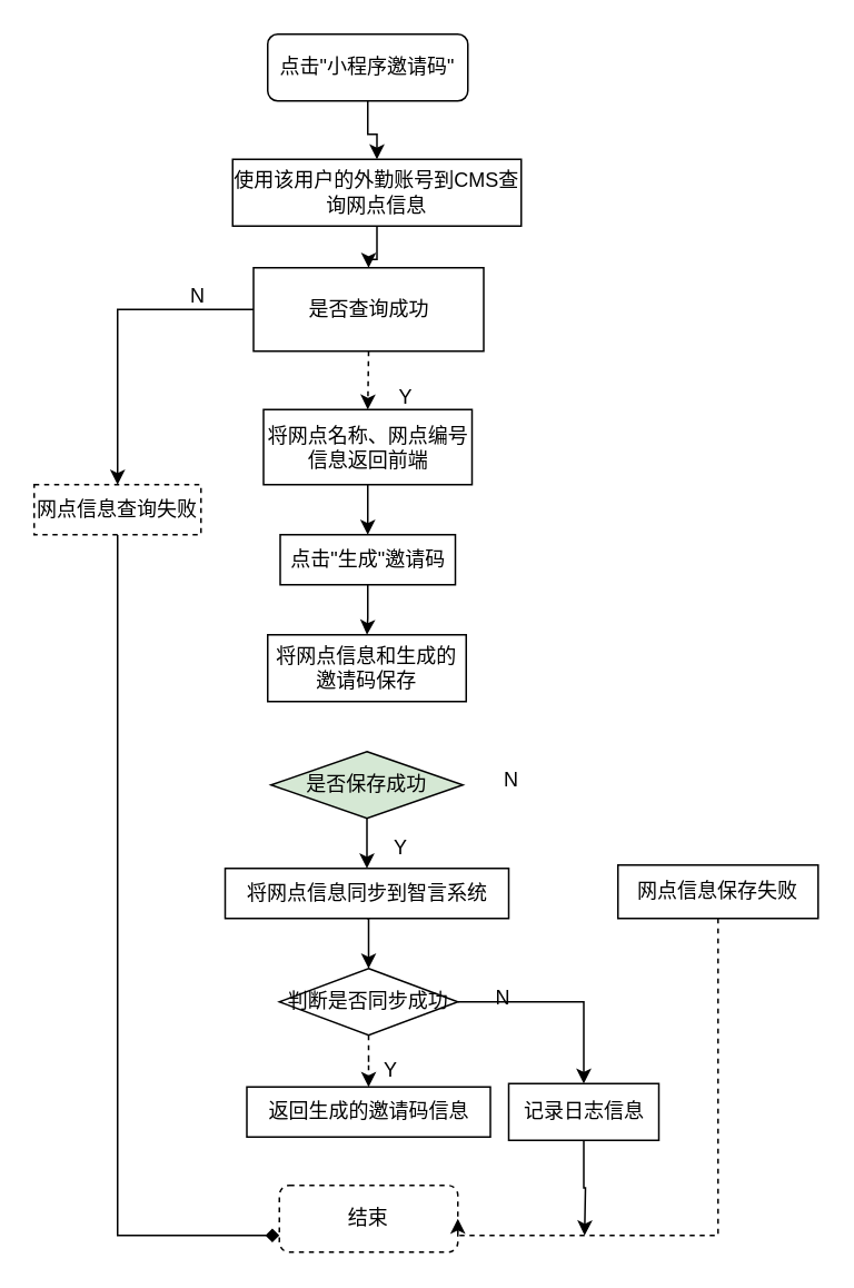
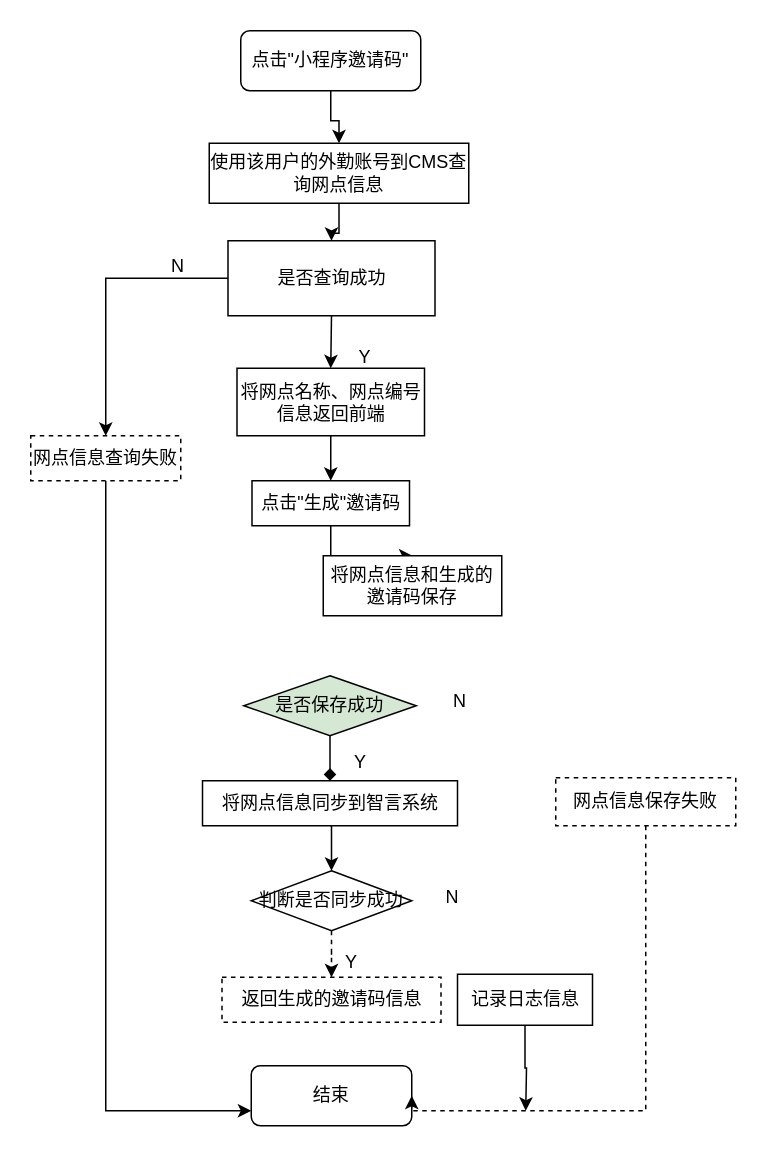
- <mxCell id="6" style="edgeStyle=orthogonalEdgeStyle;rounded=0;orthogonalLoop=1;jettySize=auto;html=1;exitX=0.5;exitY=1;exitDx=0;exitDy=0;entryX=0.5;entryY=0;entryDx=0;entryDy=0;dashed=1;" edge="1" parent="1" source="8" target="15"><mxGeometry relative="1" as="geometry"><mxPoint x="221" y="270" as="targetPoint" /></mxGeometry></mxCell>
+ <mxCell id="6" style="edgeStyle=orthogonalEdgeStyle;rounded=0;orthogonalLoop=1;jettySize=auto;html=1;exitX=0.5;exitY=1;exitDx=0;exitDy=0;entryX=0.5;entryY=0;entryDx=0;entryDy=0;" edge="1" parent="1" source="8" target="15"><mxGeometry relative="1" as="geometry"><mxPoint x="221" y="270" as="targetPoint" /></mxGeometry></mxCell>
- <mxCell id="18" value="将网点信息和生成的邀请码保存" style="rounded=0;whiteSpace=wrap;html=1;" vertex="1" parent="1"><mxGeometry x="160" y="380" width="119" height="40" as="geometry" /></mxCell>
+ <mxCell id="18" value="将网点信息和生成的邀请码保存" style="rounded=0;whiteSpace=wrap;html=1;" vertex="1" parent="1"><mxGeometry x="215" y="370" width="119" height="40" as="geometry" /></mxCell>
- <mxCell id="19" style="edgeStyle=orthogonalEdgeStyle;rounded=0;orthogonalLoop=1;jettySize=auto;html=1;entryX=0.5;entryY=0;entryDx=0;entryDy=0;" edge="1" parent="1" source="20" target="22"><mxGeometry relative="1" as="geometry"><mxPoint x="219.5" y="530" as="targetPoint" /></mxGeometry></mxCell>
+ <mxCell id="19" style="edgeStyle=orthogonalEdgeStyle;rounded=0;orthogonalLoop=1;jettySize=auto;html=1;entryX=0.5;entryY=0;entryDx=0;entryDy=0;endArrow=diamond;" edge="1" parent="1" source="20" target="22"><mxGeometry relative="1" as="geometry"><mxPoint x="219.5" y="530" as="targetPoint" /></mxGeometry></mxCell>
- <mxCell id="25" value="网点信息保存失败" style="rounded=0;whiteSpace=wrap;html=1;" vertex="1" parent="1"><mxGeometry x="370" y="518" width="120" height="32" as="geometry" /></mxCell>
+ <mxCell id="25" value="网点信息保存失败" style="rounded=0;whiteSpace=wrap;html=1;dashed=1;" vertex="1" parent="1"><mxGeometry x="370" y="518" width="120" height="32" as="geometry" /></mxCell>
- <mxCell id="28" style="edgeStyle=orthogonalEdgeStyle;rounded=0;orthogonalLoop=1;jettySize=auto;html=1;entryX=0.5;entryY=0;entryDx=0;entryDy=0;" edge="1" parent="1" source="29" target="33"><mxGeometry relative="1" as="geometry" /></mxCell>
- <mxCell id="31" value="返回生成的邀请码信息" style="rounded=0;whiteSpace=wrap;html=1;" vertex="1" parent="1"><mxGeometry x="147.5" y="651" width="146" height="30" as="geometry" /></mxCell>
+ <mxCell id="31" value="返回生成的邀请码信息" style="rounded=0;whiteSpace=wrap;html=1;dashed=1;" vertex="1" parent="1"><mxGeometry x="147.5" y="651" width="146" height="30" as="geometry" /></mxCell>
- <mxCell id="10" value="结束" style="rounded=1;whiteSpace=wrap;html=1;dashed=1;" vertex="1" parent="1"><mxGeometry x="167" y="710" width="107" height="40" as="geometry" /></mxCell>
+ <mxCell id="10" value="结束" style="rounded=1;whiteSpace=wrap;html=1;" vertex="1" parent="1"><mxGeometry x="167" y="710" width="107" height="40" as="geometry" /></mxCell>
- <mxCell id="11" style="edgeStyle=orthogonalEdgeStyle;rounded=0;orthogonalLoop=1;jettySize=auto;html=1;endArrow=diamond;" edge="1" parent="1" source="12" target="10"><mxGeometry relative="1" as="geometry"><Array as="points"><mxPoint x="70" y="740" /></Array></mxGeometry></mxCell>
+ <mxCell id="11" style="edgeStyle=orthogonalEdgeStyle;rounded=0;orthogonalLoop=1;jettySize=auto;html=1;" edge="1" parent="1" source="12" target="10"><mxGeometry relative="1" as="geometry"><Array as="points"><mxPoint x="70" y="740" /></Array></mxGeometry></mxCell>
